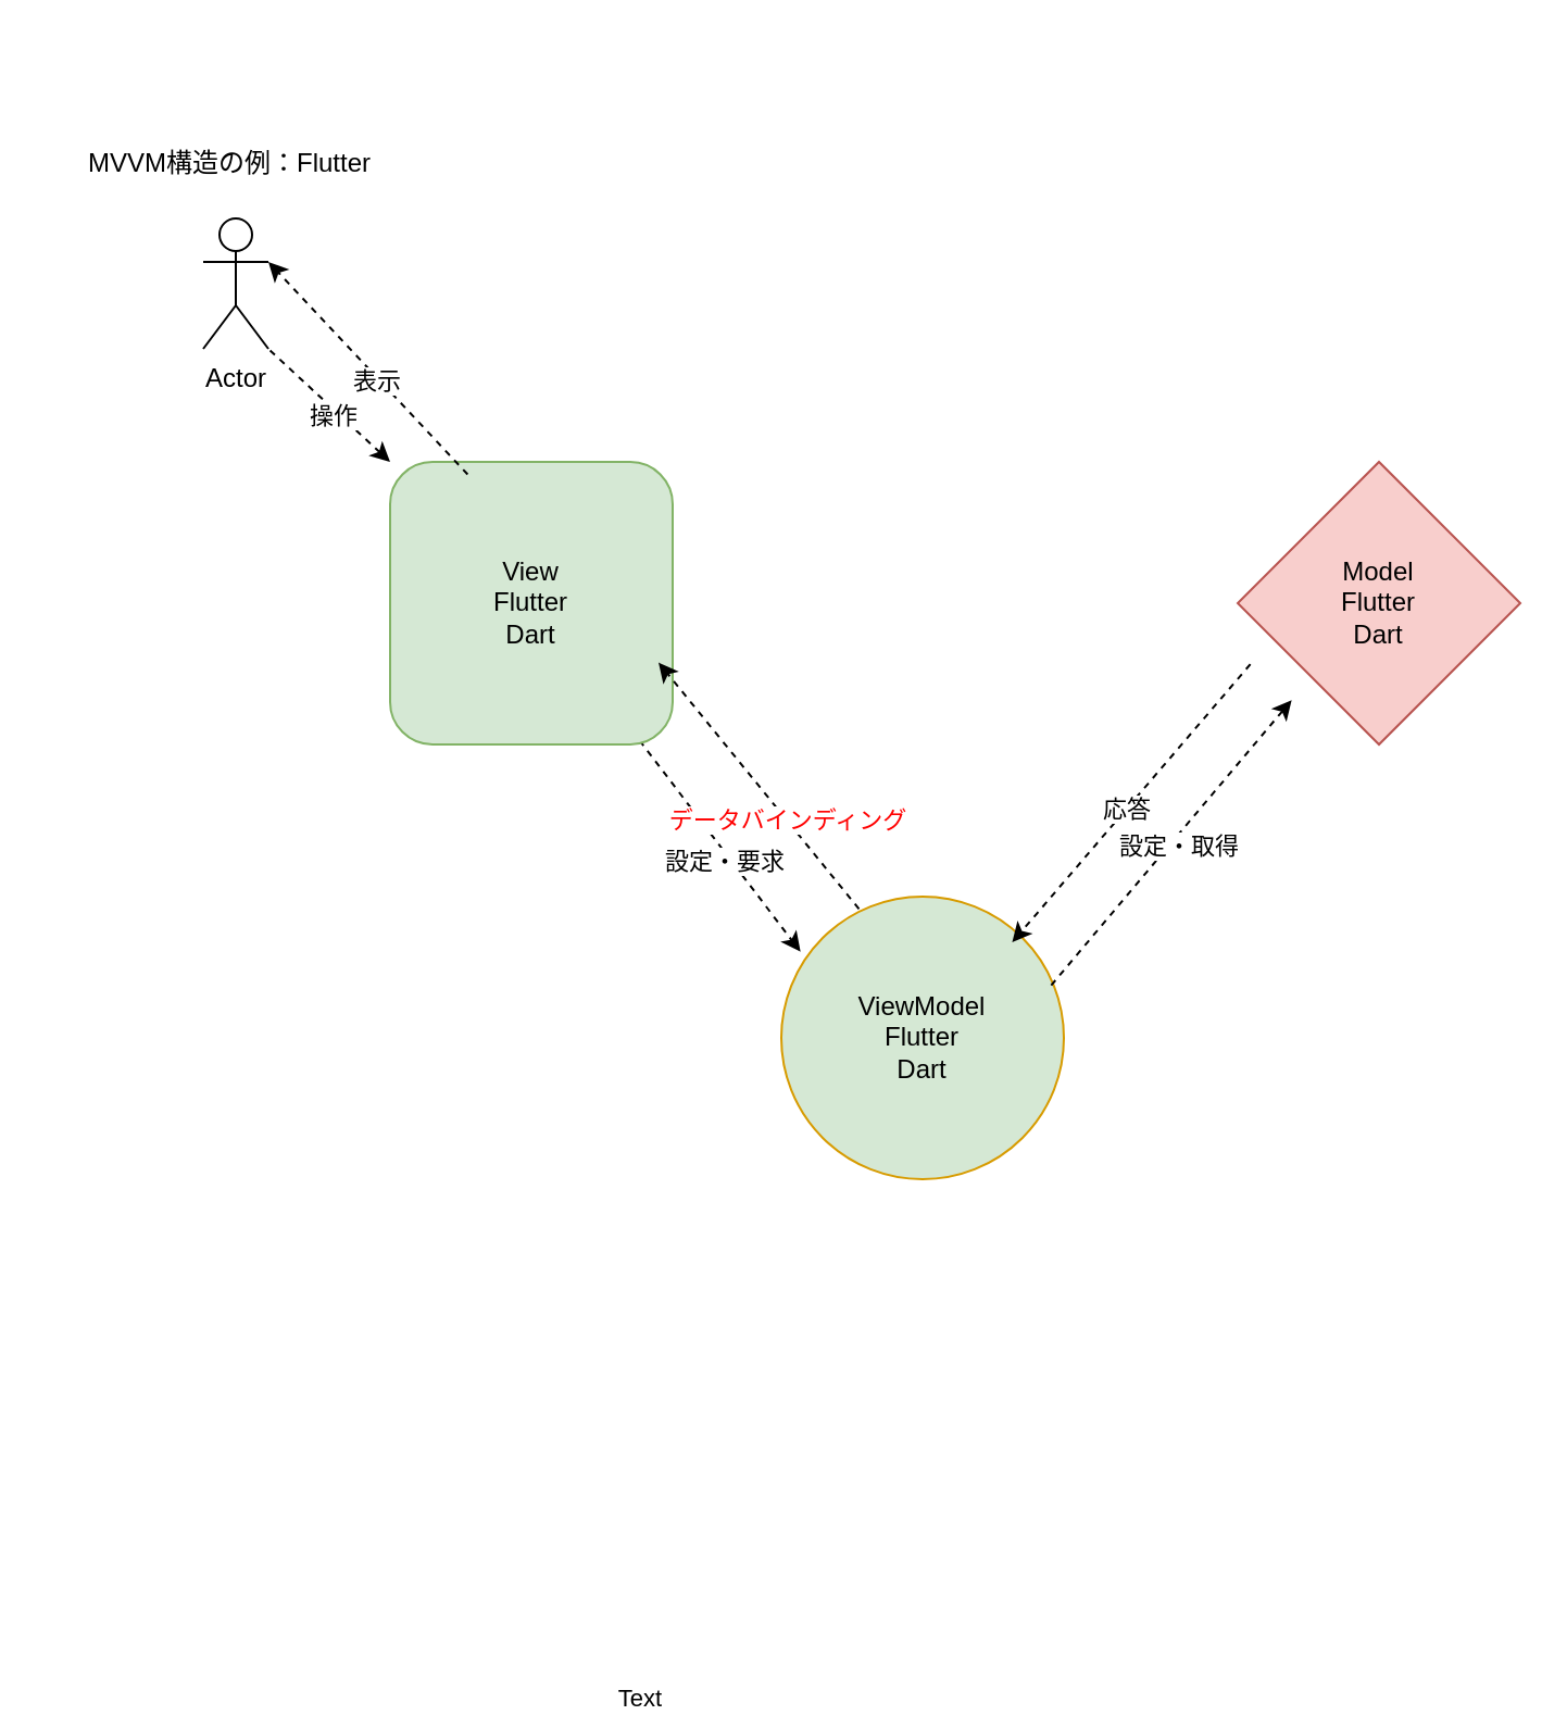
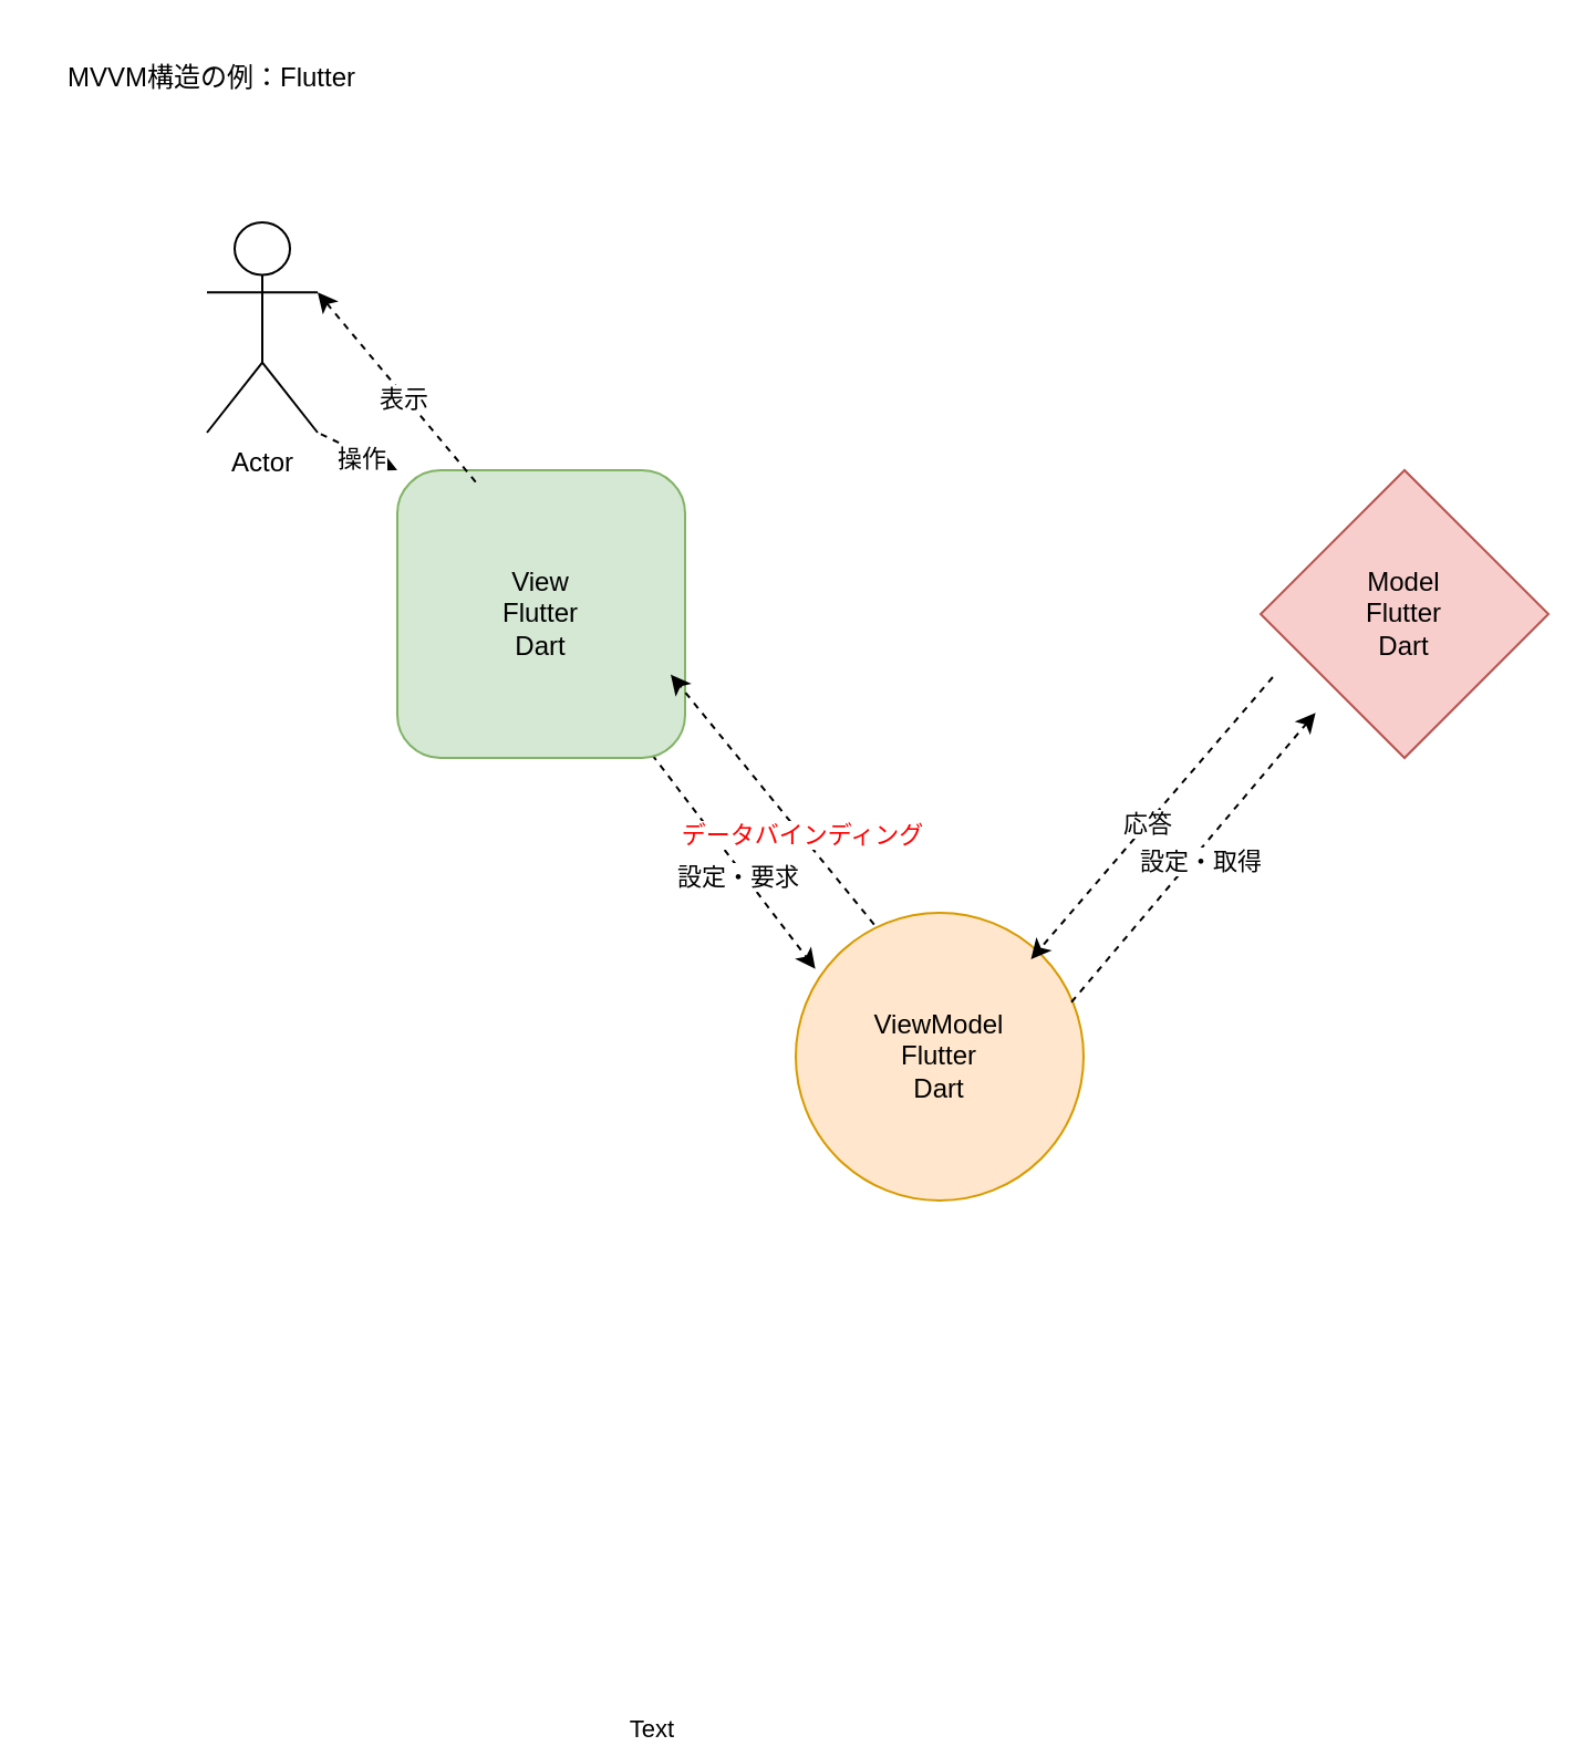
- <mxCell id="19" value="MVVM構造の例：Flutter" style="text;html=1;align=center;verticalAlign=middle;resizable=0;points=[];autosize=1;strokeColor=none;fillColor=none;" parent="1" vertex="1"><mxGeometry x="30" y="60" width="150" height="30" as="geometry" /></mxCell>
+ <mxCell id="19" value="MVVM構造の例：Flutter" style="text;html=1;align=center;verticalAlign=middle;resizable=0;points=[];autosize=1;strokeColor=none;fillColor=none;" parent="1" vertex="1"><mxGeometry x="20" y="20" width="150" height="30" as="geometry" /></mxCell>
- <mxCell id="10" value="Actor" style="shape=umlActor;verticalLabelPosition=bottom;verticalAlign=top;html=1;outlineConnect=0;" parent="1" vertex="1"><mxGeometry x="93" y="100" width="30" height="60" as="geometry" /></mxCell>
+ <mxCell id="10" value="Actor" style="shape=umlActor;verticalLabelPosition=bottom;verticalAlign=top;html=1;outlineConnect=0;" parent="1" vertex="1"><mxGeometry x="93" y="100" width="50" height="95" as="geometry" /></mxCell>
- <mxCell id="11" value="ViewModel&lt;div&gt;Flutter&lt;/div&gt;&lt;div&gt;Dart&lt;/div&gt;" style="ellipse;whiteSpace=wrap;html=1;aspect=fixed;fillColor=#d5e8d4;strokeColor=#d79b00;points=[[0,0,0,0,0],[0,0.5,0,0,0],[0,1,0,0,0],[0.05,0.32,0,0,0],[0.05,0.71,0,0,0],[0.28,0.05,0,0,0],[0.32,0.96,0,0,0],[0.5,0,0,0,0],[0.53,0.99,0,0,0],[0.7,0.95,0,0,0],[0.72,0.05,0,0,0],[0.95,0.32,0,0,0],[0.95,0.71,0,0,0],[1,0,0,0,0],[1,0.5,0,0,0],[1,1,0,0,0]];" parent="1" vertex="1"><mxGeometry x="359" y="412" width="130" height="130" as="geometry" /></mxCell>
+ <mxCell id="11" value="ViewModel&lt;div&gt;Flutter&lt;/div&gt;&lt;div&gt;Dart&lt;/div&gt;" style="ellipse;whiteSpace=wrap;html=1;aspect=fixed;fillColor=#ffe6cc;strokeColor=#d79b00;points=[[0,0,0,0,0],[0,0.5,0,0,0],[0,1,0,0,0],[0.05,0.32,0,0,0],[0.05,0.71,0,0,0],[0.28,0.05,0,0,0],[0.32,0.96,0,0,0],[0.5,0,0,0,0],[0.53,0.99,0,0,0],[0.7,0.95,0,0,0],[0.72,0.05,0,0,0],[0.95,0.32,0,0,0],[0.95,0.71,0,0,0],[1,0,0,0,0],[1,0.5,0,0,0],[1,1,0,0,0]];" parent="1" vertex="1"><mxGeometry x="359" y="412" width="130" height="130" as="geometry" /></mxCell>
